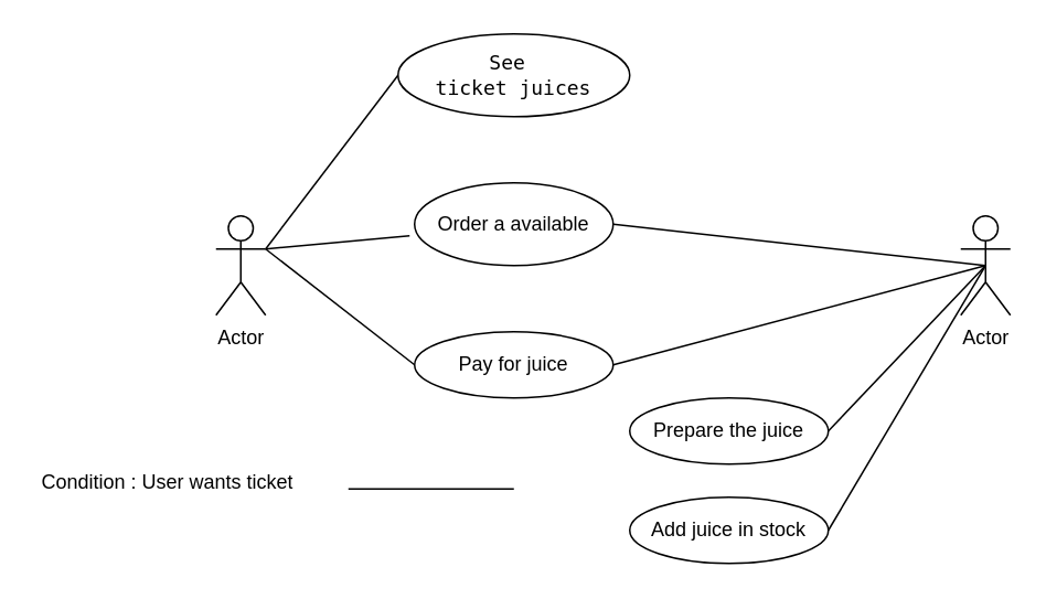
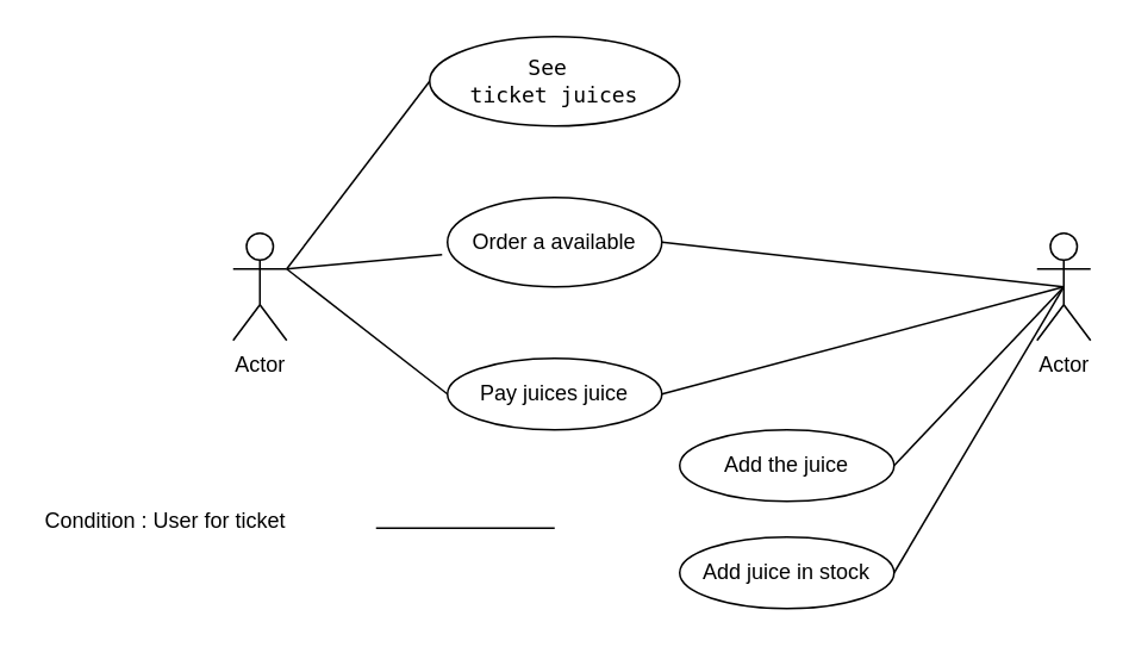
- <mxCell id="7" value="Pay for juice" style="ellipse;whiteSpace=wrap;html=1;" parent="1" vertex="1"><mxGeometry x="250" y="200" width="120" height="40" as="geometry" /></mxCell>
+ <mxCell id="7" value="Pay juices juice" style="ellipse;whiteSpace=wrap;html=1;" parent="1" vertex="1"><mxGeometry x="250" y="200" width="120" height="40" as="geometry" /></mxCell>
- <mxCell id="10" value="Prepare the juice" style="ellipse;whiteSpace=wrap;html=1;" parent="1" vertex="1"><mxGeometry x="380" y="240" width="120" height="40" as="geometry" /></mxCell>
+ <mxCell id="10" value="Add the juice" style="ellipse;whiteSpace=wrap;html=1;" parent="1" vertex="1"><mxGeometry x="380" y="240" width="120" height="40" as="geometry" /></mxCell>
- <mxCell id="15" value="&lt;div&gt;&lt;br&gt;&lt;/div&gt;&lt;div&gt;Condition : User wants ticket&lt;br&gt;&lt;/div&gt;" style="text;html=1;strokeColor=none;fillColor=none;spacing=5;spacingTop=-20;whiteSpace=wrap;overflow=hidden;rounded=0;" parent="1" vertex="1"><mxGeometry x="20" y="280" width="190" height="30" as="geometry" /></mxCell>
+ <mxCell id="15" value="&lt;div&gt;&lt;br&gt;&lt;/div&gt;&lt;div&gt;Condition : User for ticket&lt;br&gt;&lt;/div&gt;" style="text;html=1;strokeColor=none;fillColor=none;spacing=5;spacingTop=-20;whiteSpace=wrap;overflow=hidden;rounded=0;" parent="1" vertex="1"><mxGeometry x="20" y="280" width="190" height="30" as="geometry" /></mxCell>
